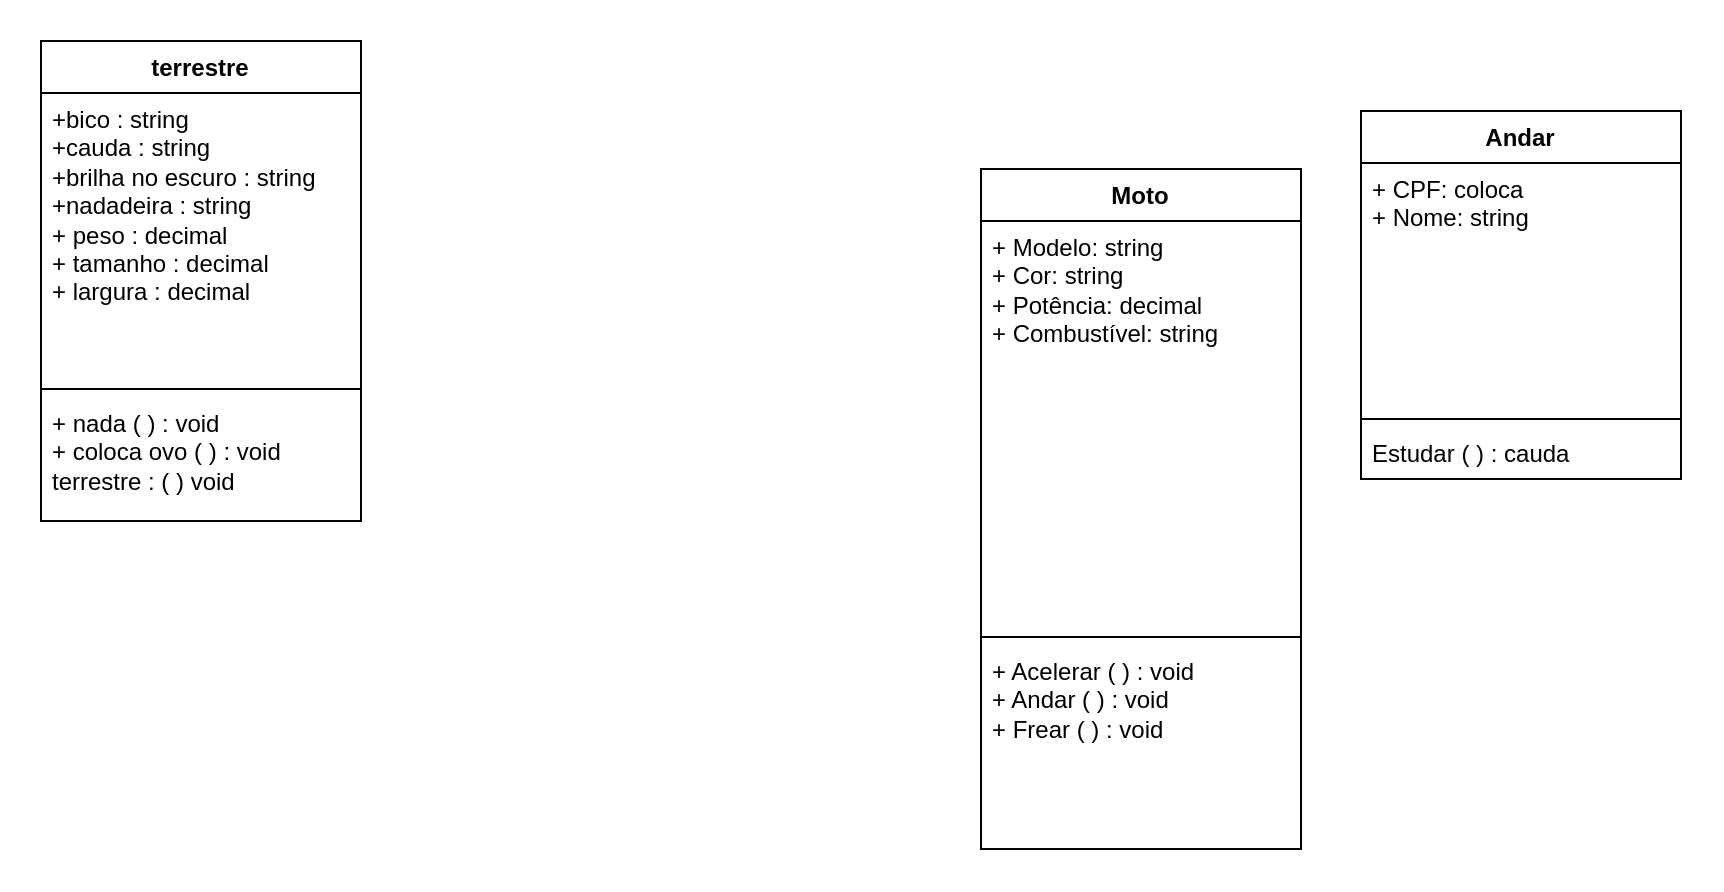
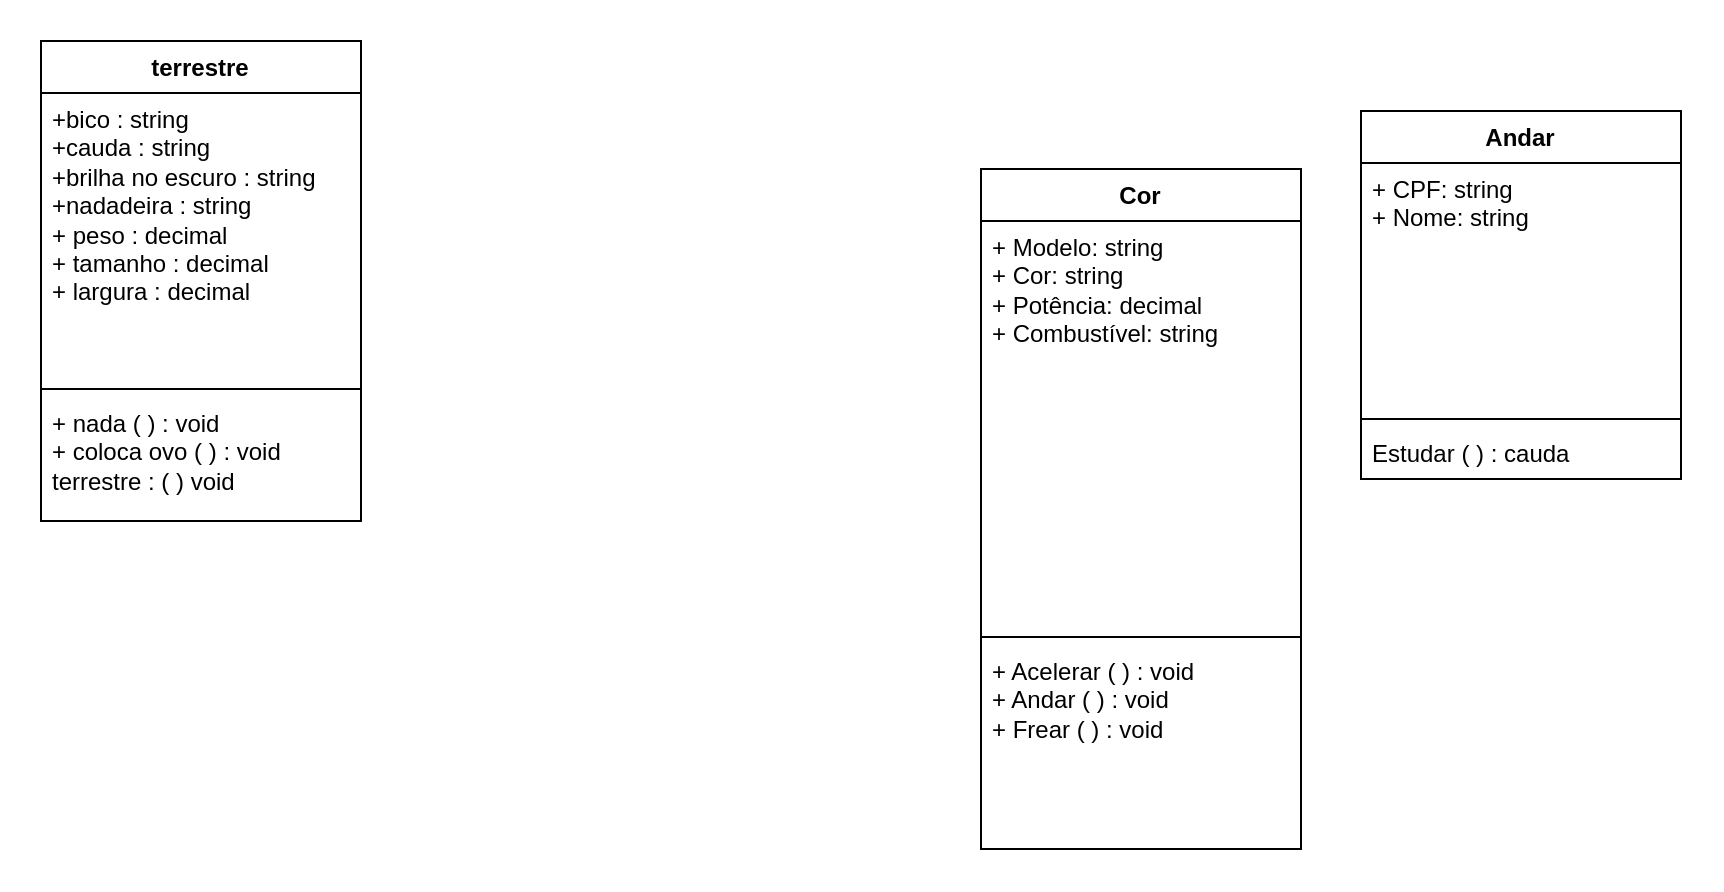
- <mxCell id="6" value="&lt;font style=&quot;vertical-align: inherit;&quot;&gt;&lt;font style=&quot;vertical-align: inherit;&quot;&gt;Moto&lt;/font&gt;&lt;/font&gt;" style="swimlane;fontStyle=1;align=center;verticalAlign=top;childLayout=stackLayout;horizontal=1;startSize=26;horizontalStack=0;resizeParent=1;resizeParentMax=0;resizeLast=0;collapsible=1;marginBottom=0;whiteSpace=wrap;html=1;" parent="1" vertex="1"><mxGeometry x="490" y="84" width="160" height="340" as="geometry" /></mxCell>
+ <mxCell id="6" value="&lt;font style=&quot;vertical-align: inherit;&quot;&gt;&lt;font style=&quot;vertical-align: inherit;&quot;&gt;Cor&lt;/font&gt;&lt;/font&gt;" style="swimlane;fontStyle=1;align=center;verticalAlign=top;childLayout=stackLayout;horizontal=1;startSize=26;horizontalStack=0;resizeParent=1;resizeParentMax=0;resizeLast=0;collapsible=1;marginBottom=0;whiteSpace=wrap;html=1;" parent="1" vertex="1"><mxGeometry x="490" y="84" width="160" height="340" as="geometry" /></mxCell>
- <mxCell id="3" value="&lt;font style=&quot;vertical-align: inherit;&quot;&gt;&lt;font style=&quot;vertical-align: inherit;&quot;&gt;&lt;font style=&quot;vertical-align: inherit;&quot;&gt;&lt;font style=&quot;vertical-align: inherit;&quot;&gt;+ CPF: coloca&lt;br&gt;&lt;/font&gt;&lt;/font&gt;&lt;font style=&quot;vertical-align: inherit;&quot;&gt;&lt;font style=&quot;vertical-align: inherit;&quot;&gt;+ Nome: string&lt;/font&gt;&lt;/font&gt;&lt;br&gt;&lt;/font&gt;&lt;/font&gt;" style="text;strokeColor=none;fillColor=none;align=left;verticalAlign=top;spacingLeft=4;spacingRight=4;overflow=hidden;rotatable=0;points=[[0,0.5],[1,0.5]];portConstraint=eastwest;whiteSpace=wrap;html=1;" parent="2" vertex="1"><mxGeometry y="26" width="160" height="124" as="geometry" /></mxCell>
+ <mxCell id="3" value="&lt;font style=&quot;vertical-align: inherit;&quot;&gt;&lt;font style=&quot;vertical-align: inherit;&quot;&gt;&lt;font style=&quot;vertical-align: inherit;&quot;&gt;&lt;font style=&quot;vertical-align: inherit;&quot;&gt;+ CPF: string&lt;br&gt;&lt;/font&gt;&lt;/font&gt;&lt;font style=&quot;vertical-align: inherit;&quot;&gt;&lt;font style=&quot;vertical-align: inherit;&quot;&gt;+ Nome: string&lt;/font&gt;&lt;/font&gt;&lt;br&gt;&lt;/font&gt;&lt;/font&gt;" style="text;strokeColor=none;fillColor=none;align=left;verticalAlign=top;spacingLeft=4;spacingRight=4;overflow=hidden;rotatable=0;points=[[0,0.5],[1,0.5]];portConstraint=eastwest;whiteSpace=wrap;html=1;" parent="2" vertex="1"><mxGeometry y="26" width="160" height="124" as="geometry" /></mxCell>
